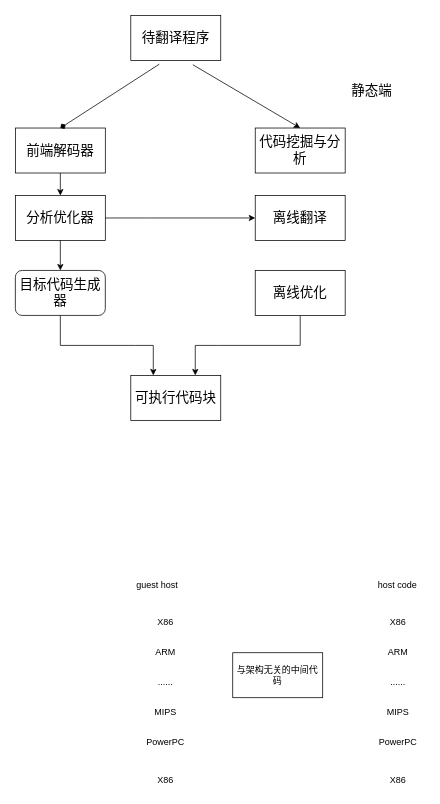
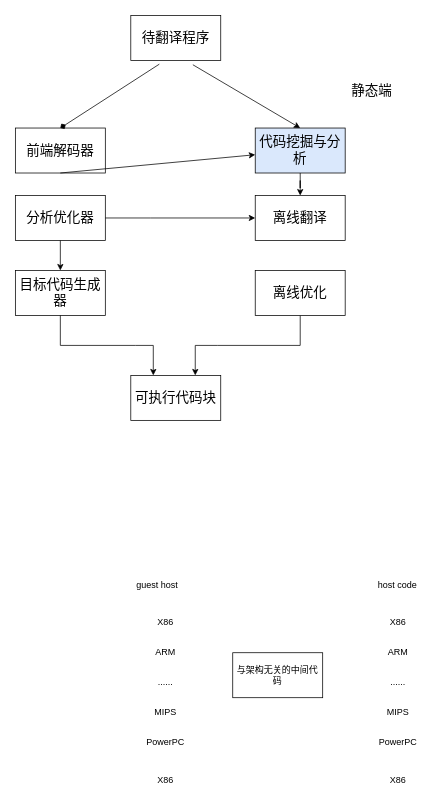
- <mxCell id="16" value="&lt;font style=&quot;font-size: 18px&quot;&gt;代码挖掘与分析&lt;/font&gt;" style="rounded=0;whiteSpace=wrap;html=1;" parent="1" vertex="1"><mxGeometry x="340" y="170" width="120" height="60" as="geometry" /></mxCell>
+ <mxCell id="16" value="&lt;font style=&quot;font-size: 18px&quot;&gt;代码挖掘与分析&lt;/font&gt;" style="rounded=0;whiteSpace=wrap;html=1;fillColor=#dae8fc;" parent="1" vertex="1"><mxGeometry x="340" y="170" width="120" height="60" as="geometry" /></mxCell>
- <mxCell id="3" value="" style="endArrow=classic;html=1;rounded=0;fontSize=18;exitX=0.5;exitY=1;exitDx=0;exitDy=0;" parent="1" source="2" target="4" edge="1"><mxGeometry width="50" height="50" relative="1" as="geometry"><mxPoint x="170" y="380" as="sourcePoint" /><mxPoint x="80" y="280" as="targetPoint" /></mxGeometry></mxCell>
+ <mxCell id="3" value="" style="endArrow=classic;html=1;rounded=0;fontSize=18;exitX=0.5;exitY=1;exitDx=0;exitDy=0;" parent="1" source="2" target="16" edge="1"><mxGeometry width="50" height="50" relative="1" as="geometry"><mxPoint x="170" y="380" as="sourcePoint" /><mxPoint x="80" y="280" as="targetPoint" /></mxGeometry></mxCell>
+ <mxCell id="15" value="" style="edgeStyle=orthogonalEdgeStyle;rounded=0;orthogonalLoop=1;jettySize=auto;html=1;" parent="1" source="16" target="17" edge="1"><mxGeometry relative="1" as="geometry" /></mxCell>
- <mxCell id="6" value="目标代码生成器" style="whiteSpace=wrap;html=1;fontSize=18;rounded=1;" parent="1" vertex="1"><mxGeometry x="20" y="360" width="120" height="60" as="geometry" /></mxCell>
+ <mxCell id="6" value="目标代码生成器" style="rounded=0;whiteSpace=wrap;html=1;fontSize=18;" parent="1" vertex="1"><mxGeometry x="20" y="360" width="120" height="60" as="geometry" /></mxCell>
